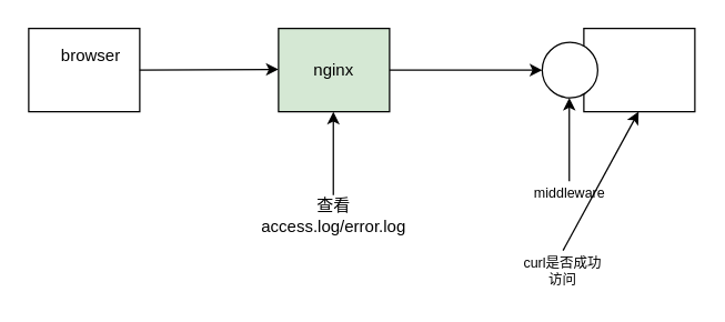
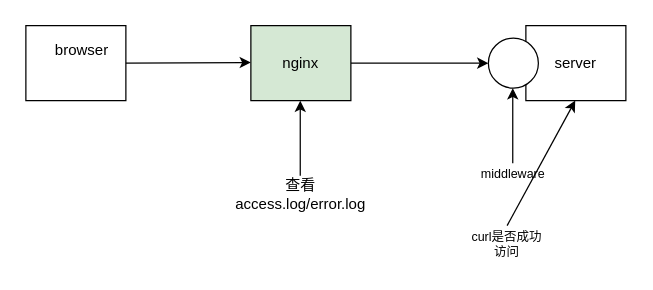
+ <mxCell id="8" value="server" style="text;html=1;strokeColor=none;fillColor=none;align=center;verticalAlign=middle;whiteSpace=wrap;rounded=0;" vertex="1" parent="1"><mxGeometry x="430" y="35" width="60" height="30" as="geometry" /></mxCell>
